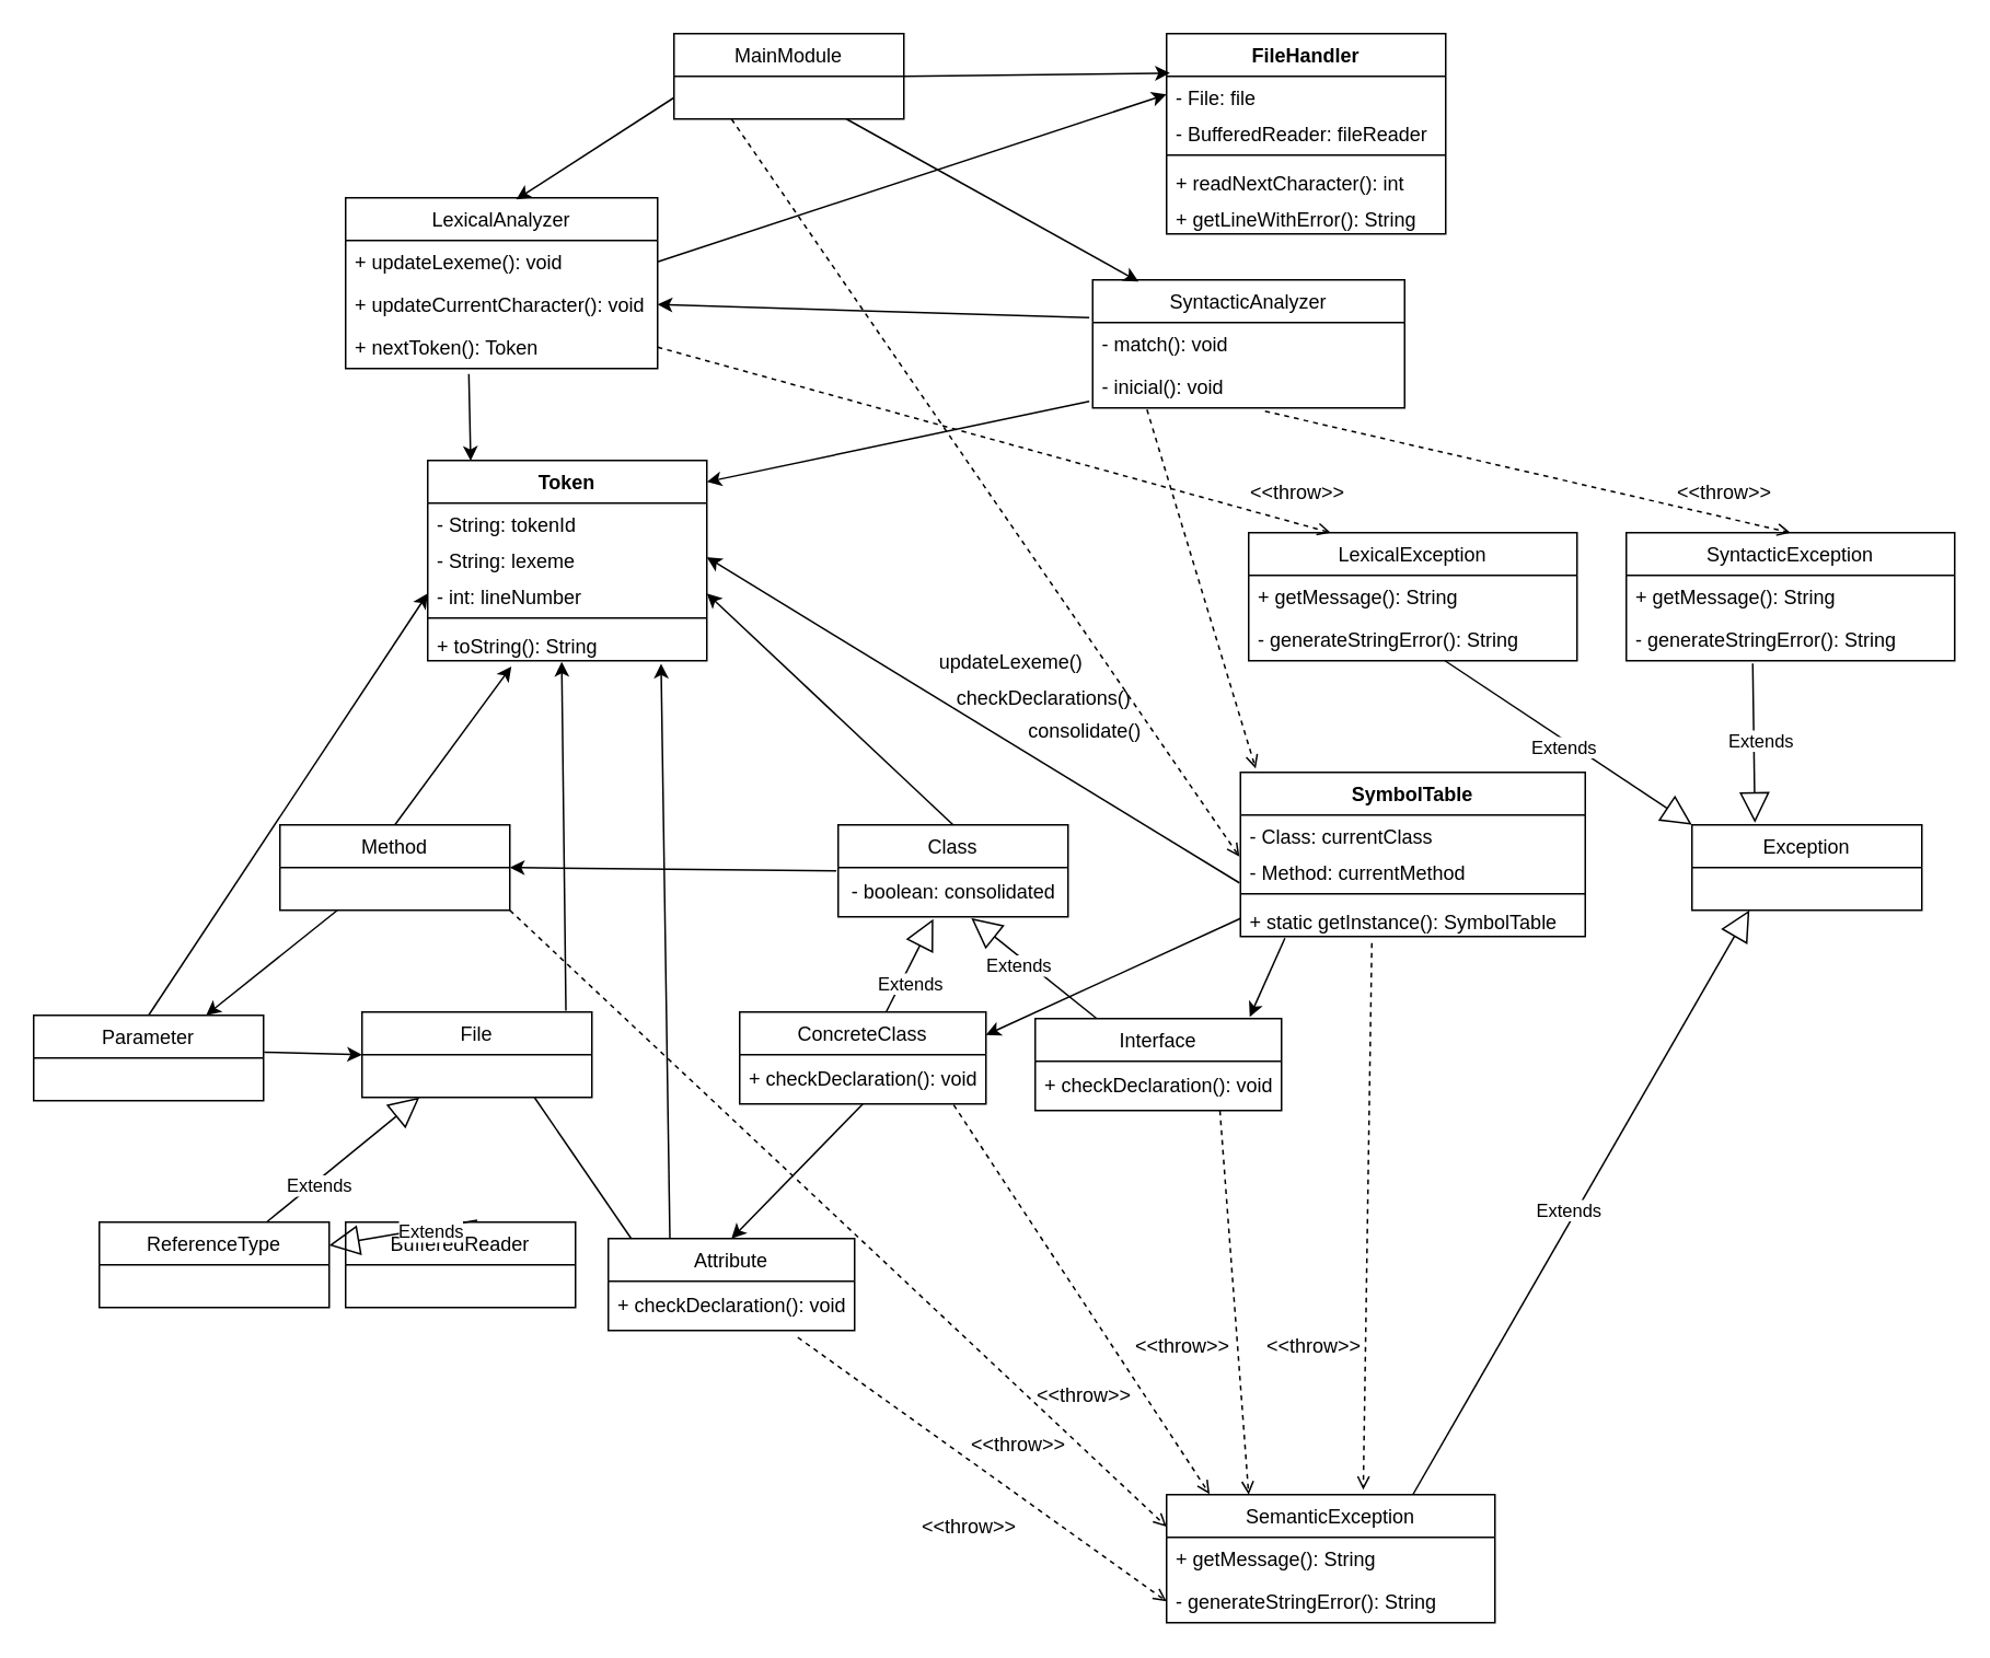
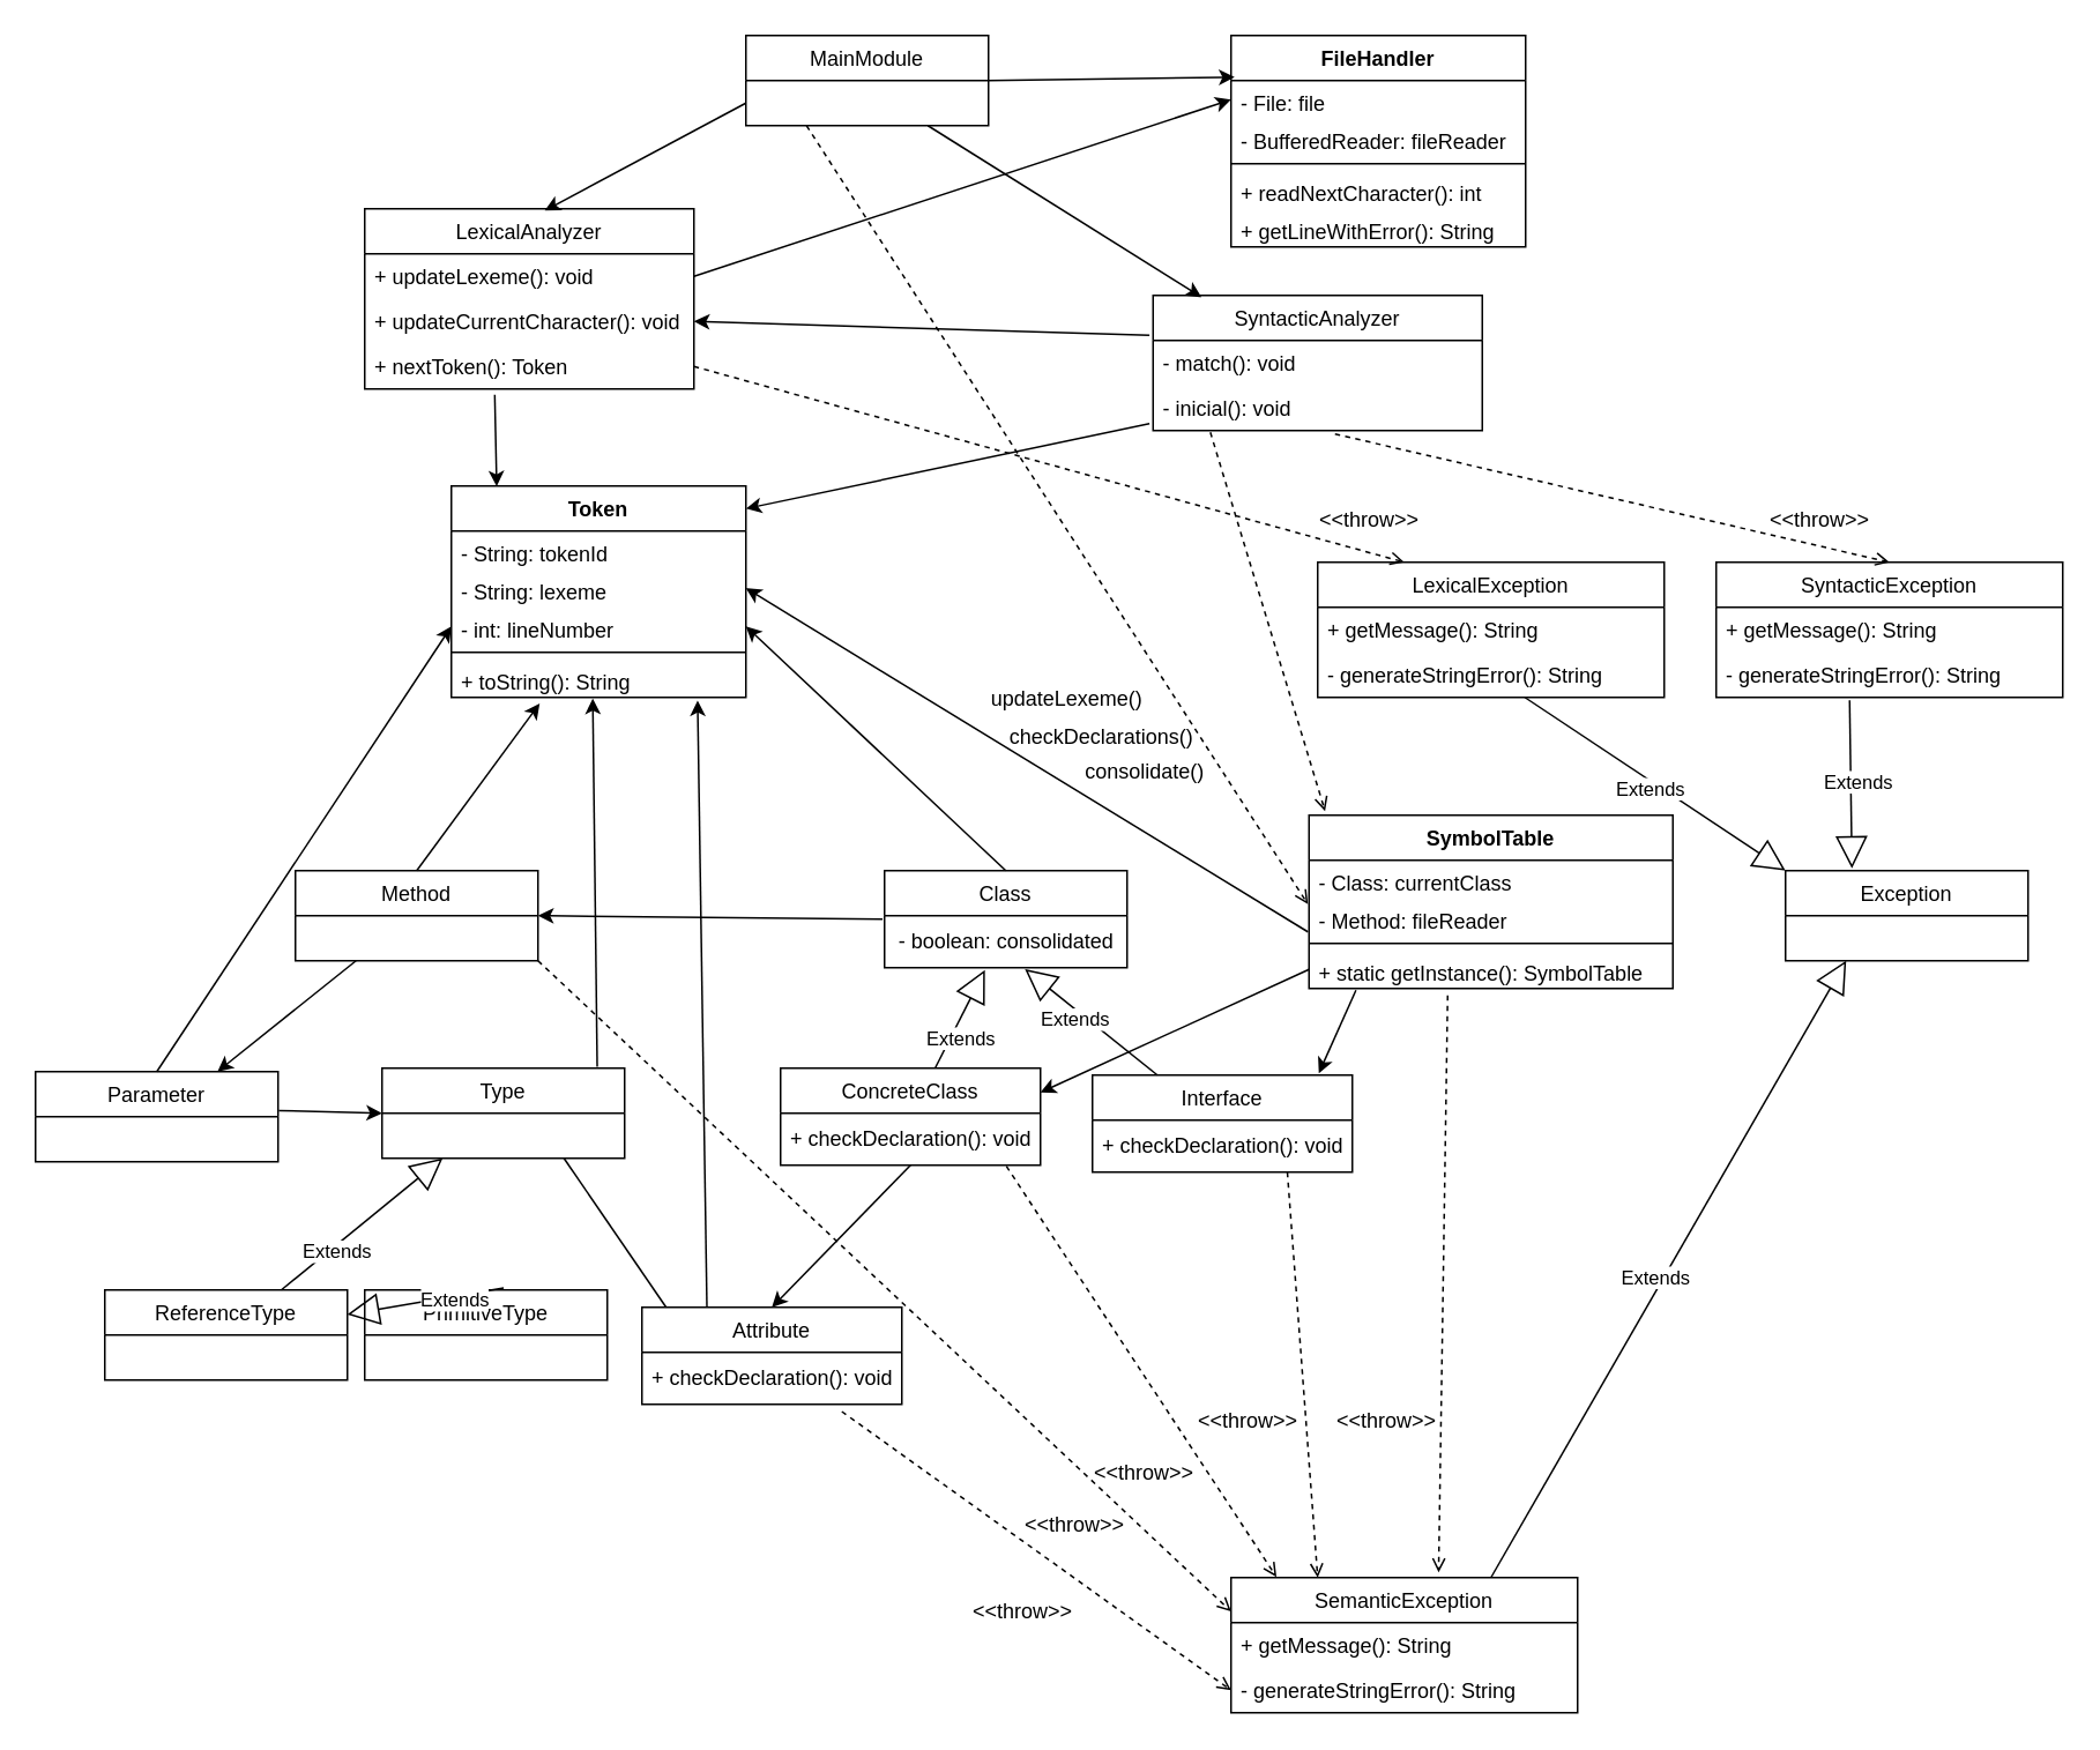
- <mxCell id="16" value="MainModule" style="swimlane;fontStyle=0;childLayout=stackLayout;horizontal=1;startSize=26;fillColor=none;horizontalStack=0;resizeParent=1;resizeParentMax=0;resizeLast=0;collapsible=1;marginBottom=0;" parent="1" vertex="1"><mxGeometry x="410" y="20" width="140" height="52" as="geometry" /></mxCell>
+ <mxCell id="16" value="MainModule" style="swimlane;fontStyle=0;childLayout=stackLayout;horizontal=1;startSize=26;fillColor=none;horizontalStack=0;resizeParent=1;resizeParentMax=0;resizeLast=0;collapsible=1;marginBottom=0;" parent="1" vertex="1"><mxGeometry x="430" y="20" width="140" height="52" as="geometry" /></mxCell>
- <mxCell id="76" value="- Method: currentMethod" style="text;strokeColor=none;fillColor=none;align=left;verticalAlign=top;spacingLeft=4;spacingRight=4;overflow=hidden;rotatable=0;points=[[0,0.5],[1,0.5]];portConstraint=eastwest;" vertex="1" parent="74"><mxGeometry y="48" width="210" height="22" as="geometry" /></mxCell>
+ <mxCell id="76" value="- Method: fileReader" style="text;strokeColor=none;fillColor=none;align=left;verticalAlign=top;spacingLeft=4;spacingRight=4;overflow=hidden;rotatable=0;points=[[0,0.5],[1,0.5]];portConstraint=eastwest;" vertex="1" parent="74"><mxGeometry y="48" width="210" height="22" as="geometry" /></mxCell>
- <mxCell id="55" value="File" style="swimlane;fontStyle=0;childLayout=stackLayout;horizontal=1;startSize=26;fillColor=none;horizontalStack=0;resizeParent=1;resizeParentMax=0;resizeLast=0;collapsible=1;marginBottom=0;" vertex="1" parent="1"><mxGeometry x="220" y="616" width="140" height="52" as="geometry" /></mxCell>
+ <mxCell id="55" value="Type" style="swimlane;fontStyle=0;childLayout=stackLayout;horizontal=1;startSize=26;fillColor=none;horizontalStack=0;resizeParent=1;resizeParentMax=0;resizeLast=0;collapsible=1;marginBottom=0;" vertex="1" parent="1"><mxGeometry x="220" y="616" width="140" height="52" as="geometry" /></mxCell>
- <mxCell id="54" value="BufferedReader" style="swimlane;fontStyle=0;childLayout=stackLayout;horizontal=1;startSize=26;fillColor=none;horizontalStack=0;resizeParent=1;resizeParentMax=0;resizeLast=0;collapsible=1;marginBottom=0;" vertex="1" parent="1"><mxGeometry x="210" y="744" width="140" height="52" as="geometry" /></mxCell>
+ <mxCell id="54" value="PrimitiveType" style="swimlane;fontStyle=0;childLayout=stackLayout;horizontal=1;startSize=26;fillColor=none;horizontalStack=0;resizeParent=1;resizeParentMax=0;resizeLast=0;collapsible=1;marginBottom=0;" vertex="1" parent="1"><mxGeometry x="210" y="744" width="140" height="52" as="geometry" /></mxCell>
